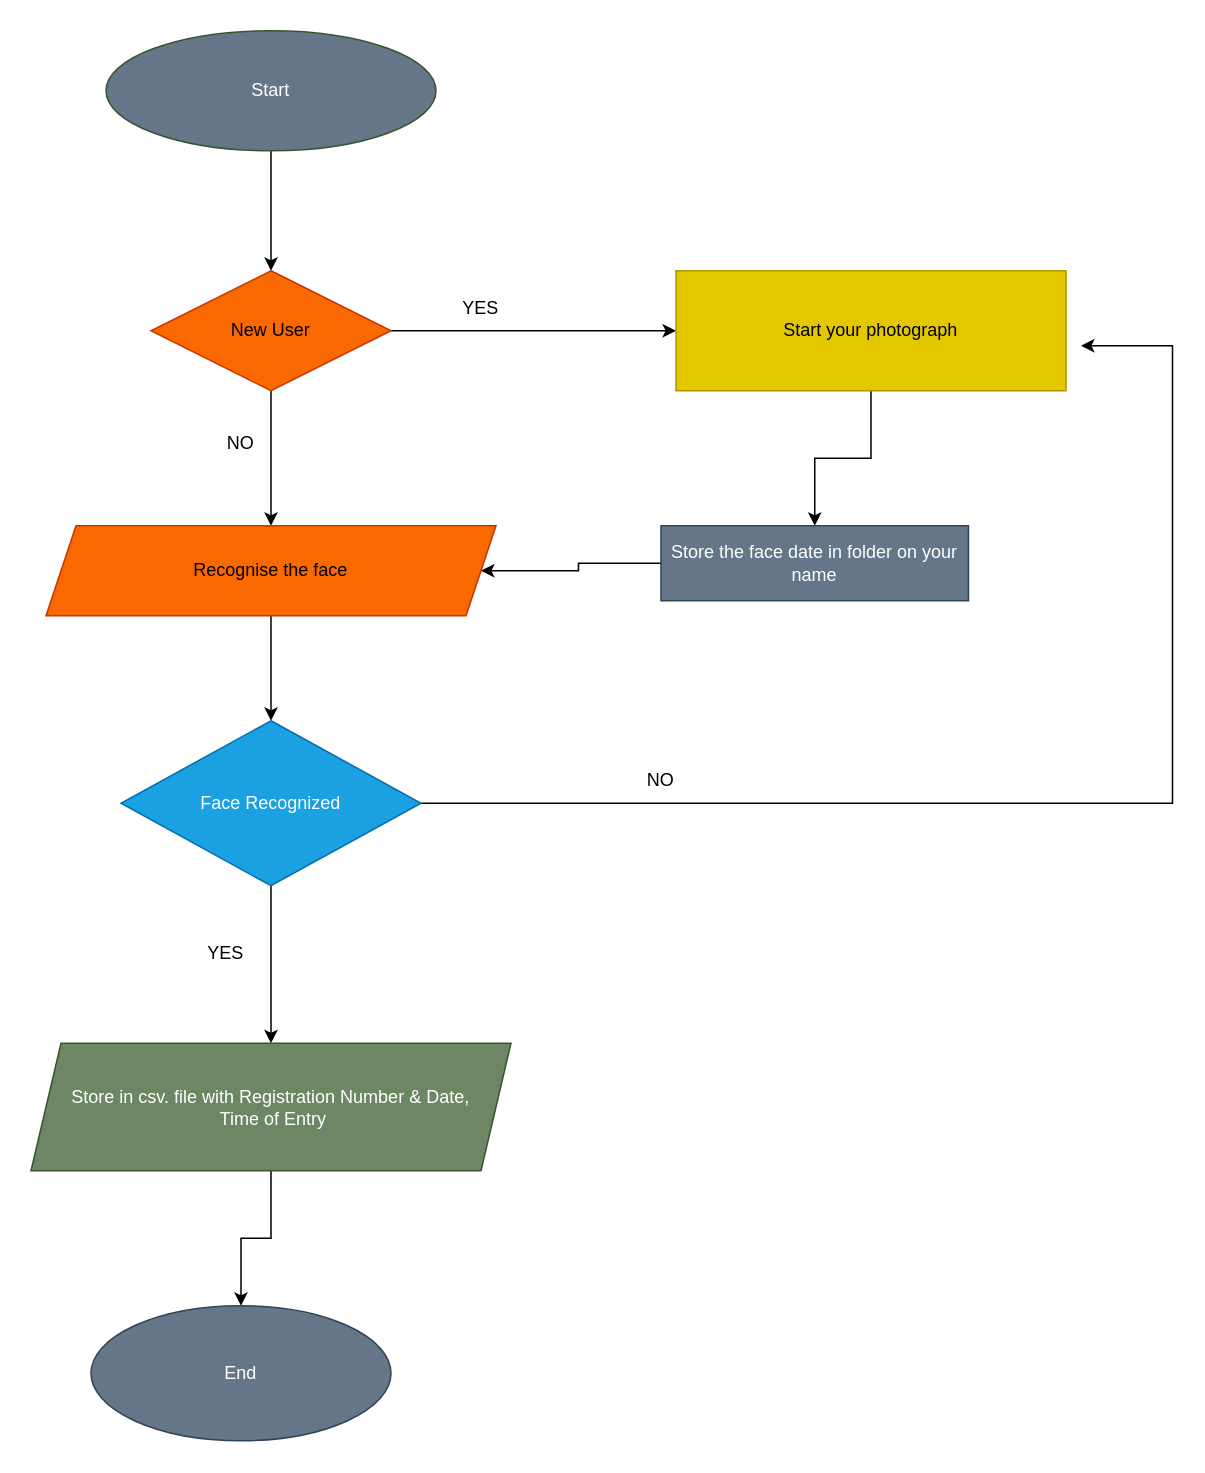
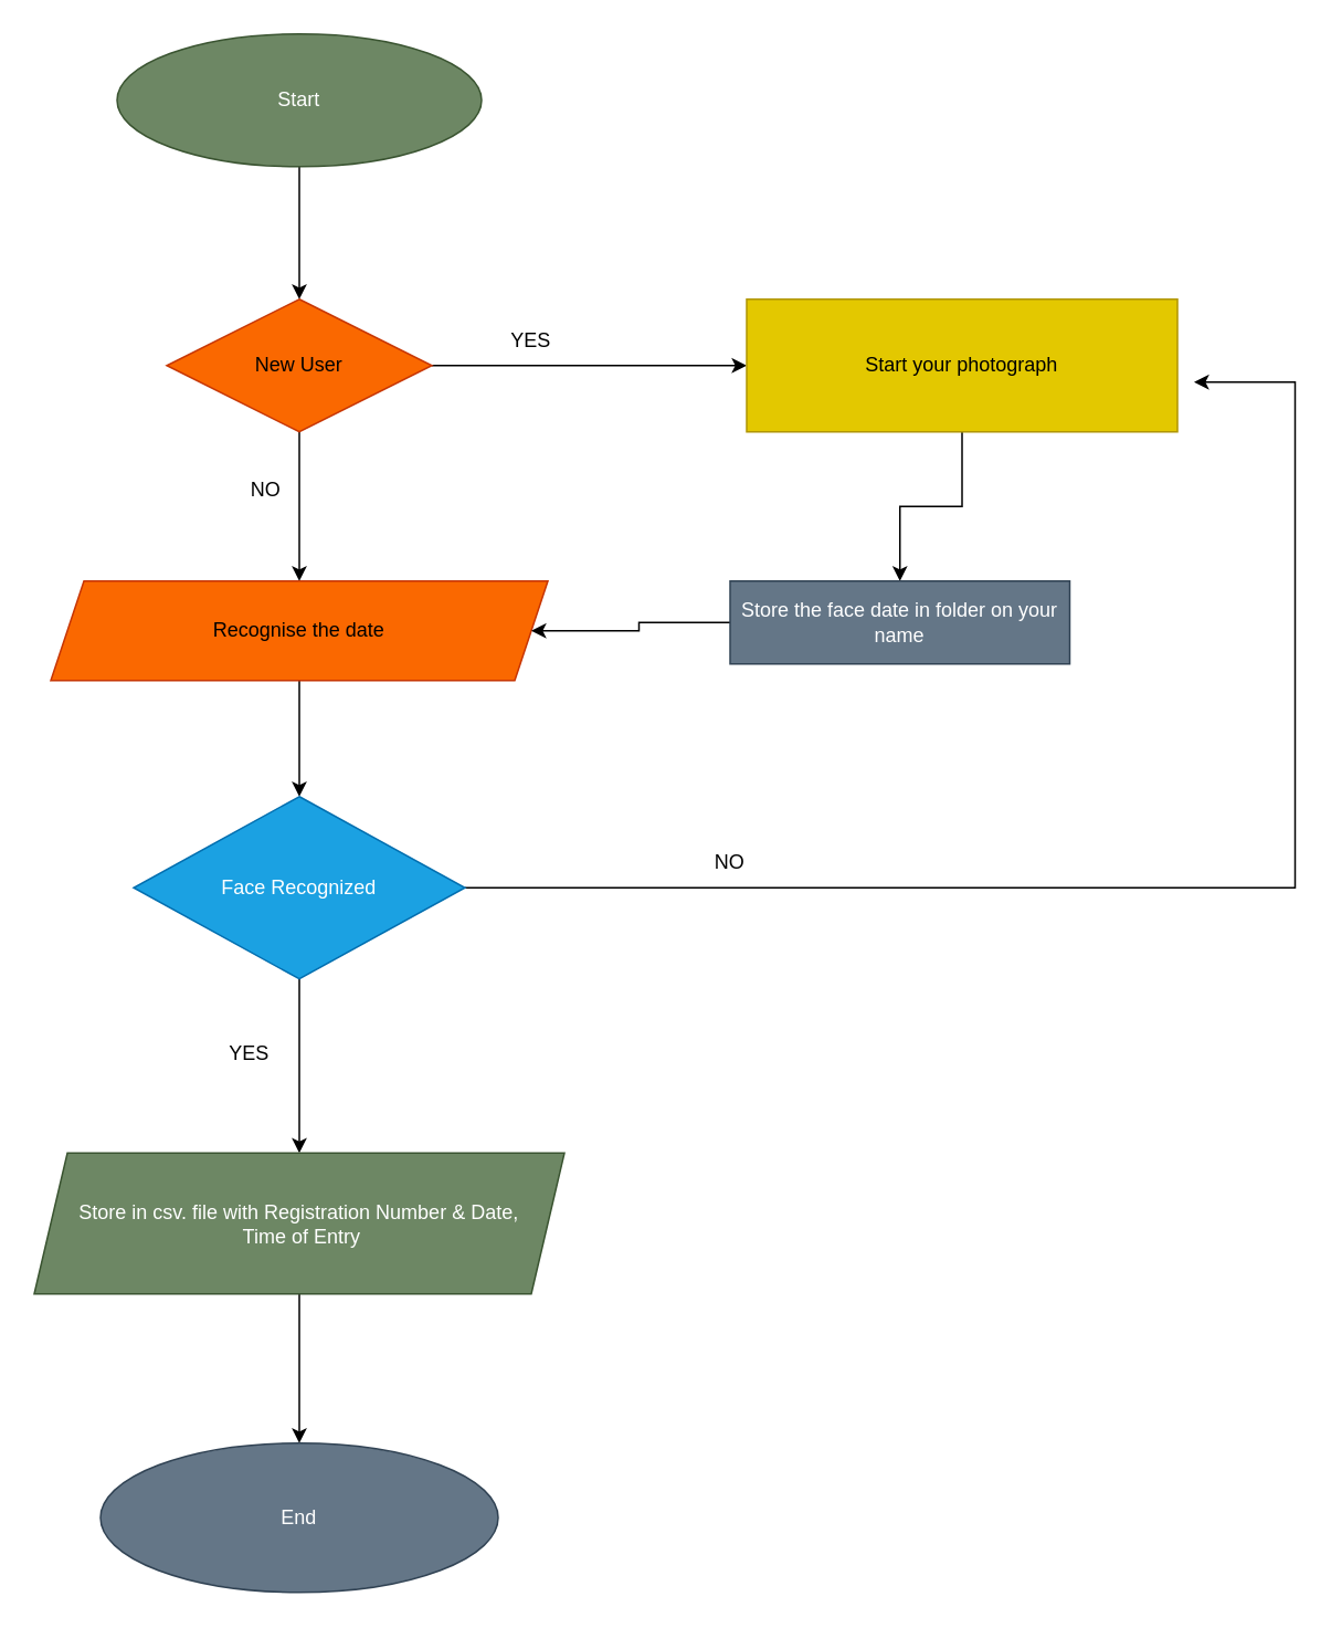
- <mxCell id="3" value="Start" style="ellipse;whiteSpace=wrap;html=1;fillColor=#647687;strokeColor=#3A5431;fontColor=#ffffff;" vertex="1" parent="1"><mxGeometry x="70" y="20" width="220" height="80" as="geometry" /></mxCell>
+ <mxCell id="3" value="Start" style="ellipse;whiteSpace=wrap;html=1;fillColor=#6d8764;strokeColor=#3A5431;fontColor=#ffffff;" vertex="1" parent="1"><mxGeometry x="70" y="20" width="220" height="80" as="geometry" /></mxCell>
- <mxCell id="8" value="Recognise the face" style="shape=parallelogram;perimeter=parallelogramPerimeter;whiteSpace=wrap;html=1;fixedSize=1;fillColor=#fa6800;fontColor=#000000;strokeColor=#C73500;" vertex="1" parent="1"><mxGeometry x="30" y="350" width="300" height="60" as="geometry" /></mxCell>
+ <mxCell id="8" value="Recognise the date" style="shape=parallelogram;perimeter=parallelogramPerimeter;whiteSpace=wrap;html=1;fixedSize=1;fillColor=#fa6800;fontColor=#000000;strokeColor=#C73500;" vertex="1" parent="1"><mxGeometry x="30" y="350" width="300" height="60" as="geometry" /></mxCell>
- <mxCell id="14" value="End" style="ellipse;whiteSpace=wrap;html=1;fillColor=#647687;fontColor=#ffffff;strokeColor=#314354;" vertex="1" parent="1"><mxGeometry x="60" y="870" width="200" height="90" as="geometry" /></mxCell>
+ <mxCell id="14" value="End" style="ellipse;whiteSpace=wrap;html=1;fillColor=#647687;fontColor=#ffffff;strokeColor=#314354;" vertex="1" parent="1"><mxGeometry x="60" y="870" width="240" height="90" as="geometry" /></mxCell>
